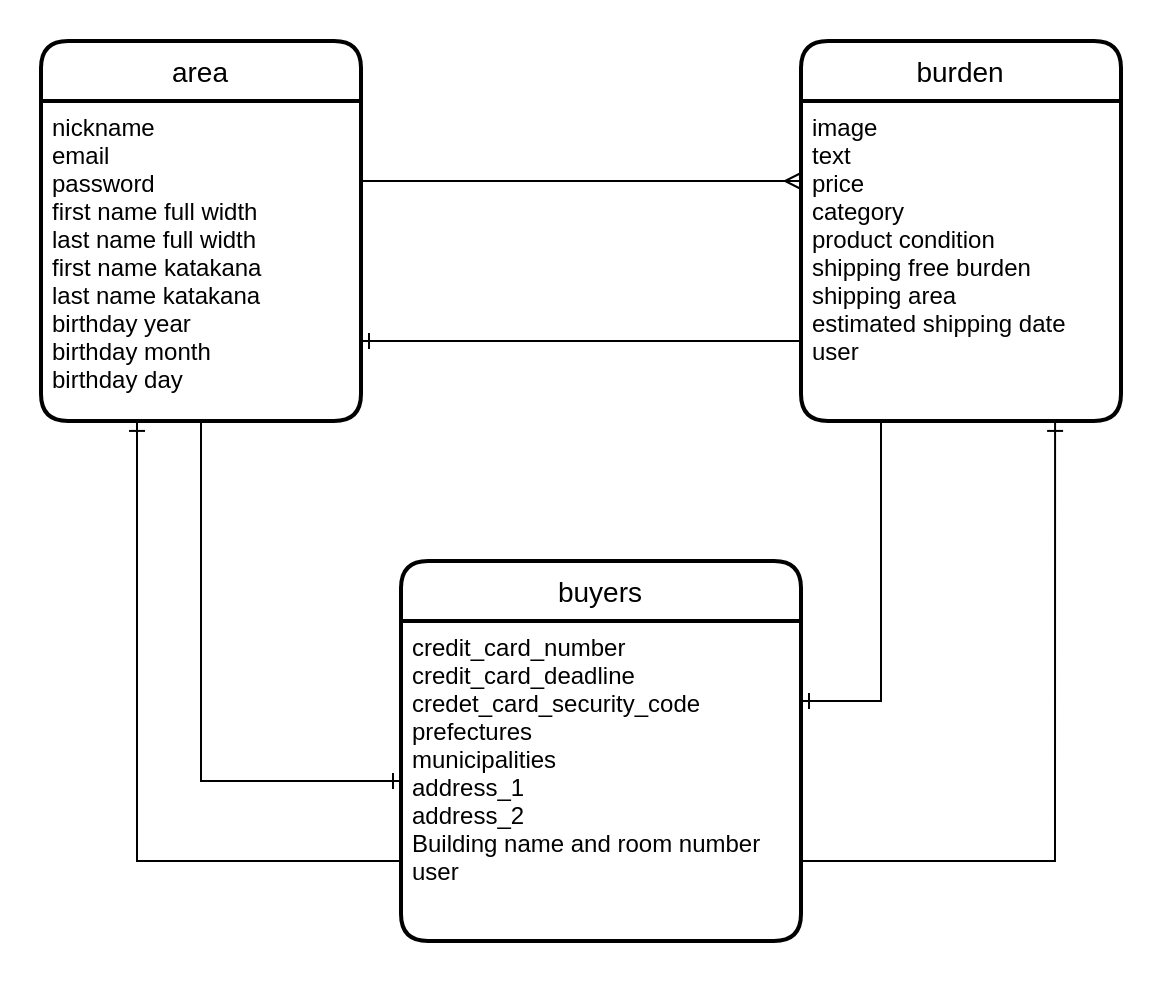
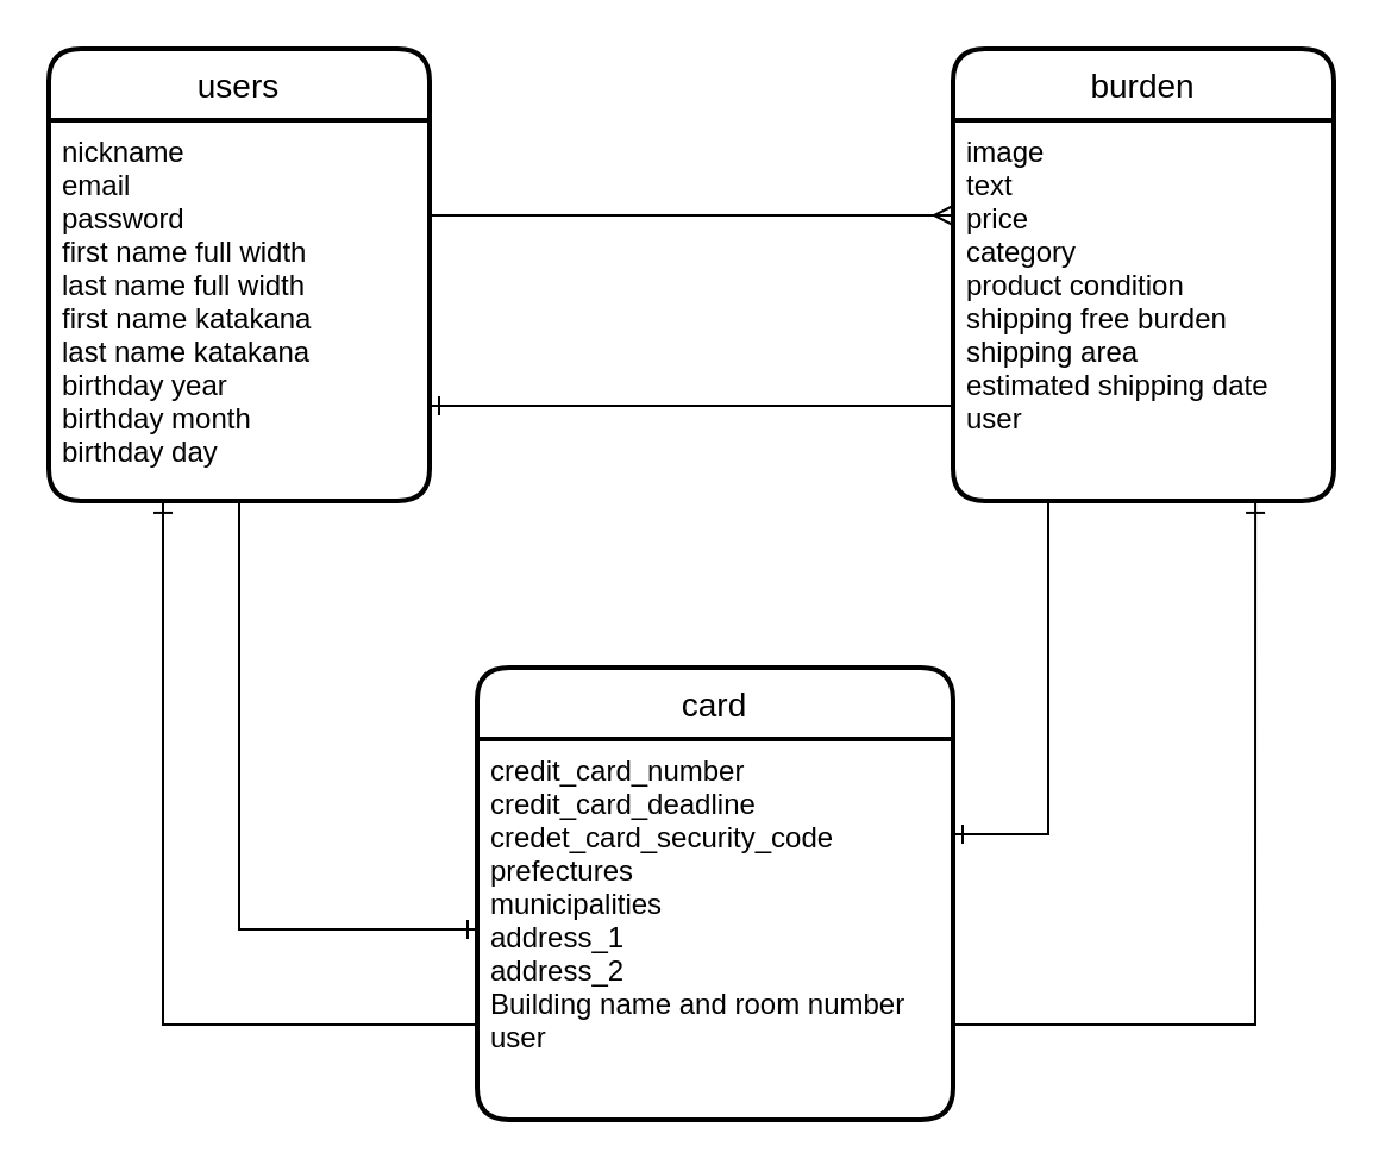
- <mxCell id="2" value="area" style="swimlane;childLayout=stackLayout;horizontal=1;startSize=30;horizontalStack=0;rounded=1;fontSize=14;fontStyle=0;strokeWidth=2;resizeParent=0;resizeLast=1;shadow=0;dashed=0;align=center;" vertex="1" parent="1"><mxGeometry x="20" y="20" width="160" height="190" as="geometry" /></mxCell>
+ <mxCell id="2" value="users" style="swimlane;childLayout=stackLayout;horizontal=1;startSize=30;horizontalStack=0;rounded=1;fontSize=14;fontStyle=0;strokeWidth=2;resizeParent=0;resizeLast=1;shadow=0;dashed=0;align=center;" vertex="1" parent="1"><mxGeometry x="20" y="20" width="160" height="190" as="geometry" /></mxCell>
- <mxCell id="6" value="buyers" style="swimlane;childLayout=stackLayout;horizontal=1;startSize=30;horizontalStack=0;rounded=1;fontSize=14;fontStyle=0;strokeWidth=2;resizeParent=0;resizeLast=1;shadow=0;dashed=0;align=center;" vertex="1" parent="1"><mxGeometry x="200" y="280" width="200" height="190" as="geometry" /></mxCell>
+ <mxCell id="6" value="card" style="swimlane;childLayout=stackLayout;horizontal=1;startSize=30;horizontalStack=0;rounded=1;fontSize=14;fontStyle=0;strokeWidth=2;resizeParent=0;resizeLast=1;shadow=0;dashed=0;align=center;" vertex="1" parent="1"><mxGeometry x="200" y="280" width="200" height="190" as="geometry" /></mxCell>
